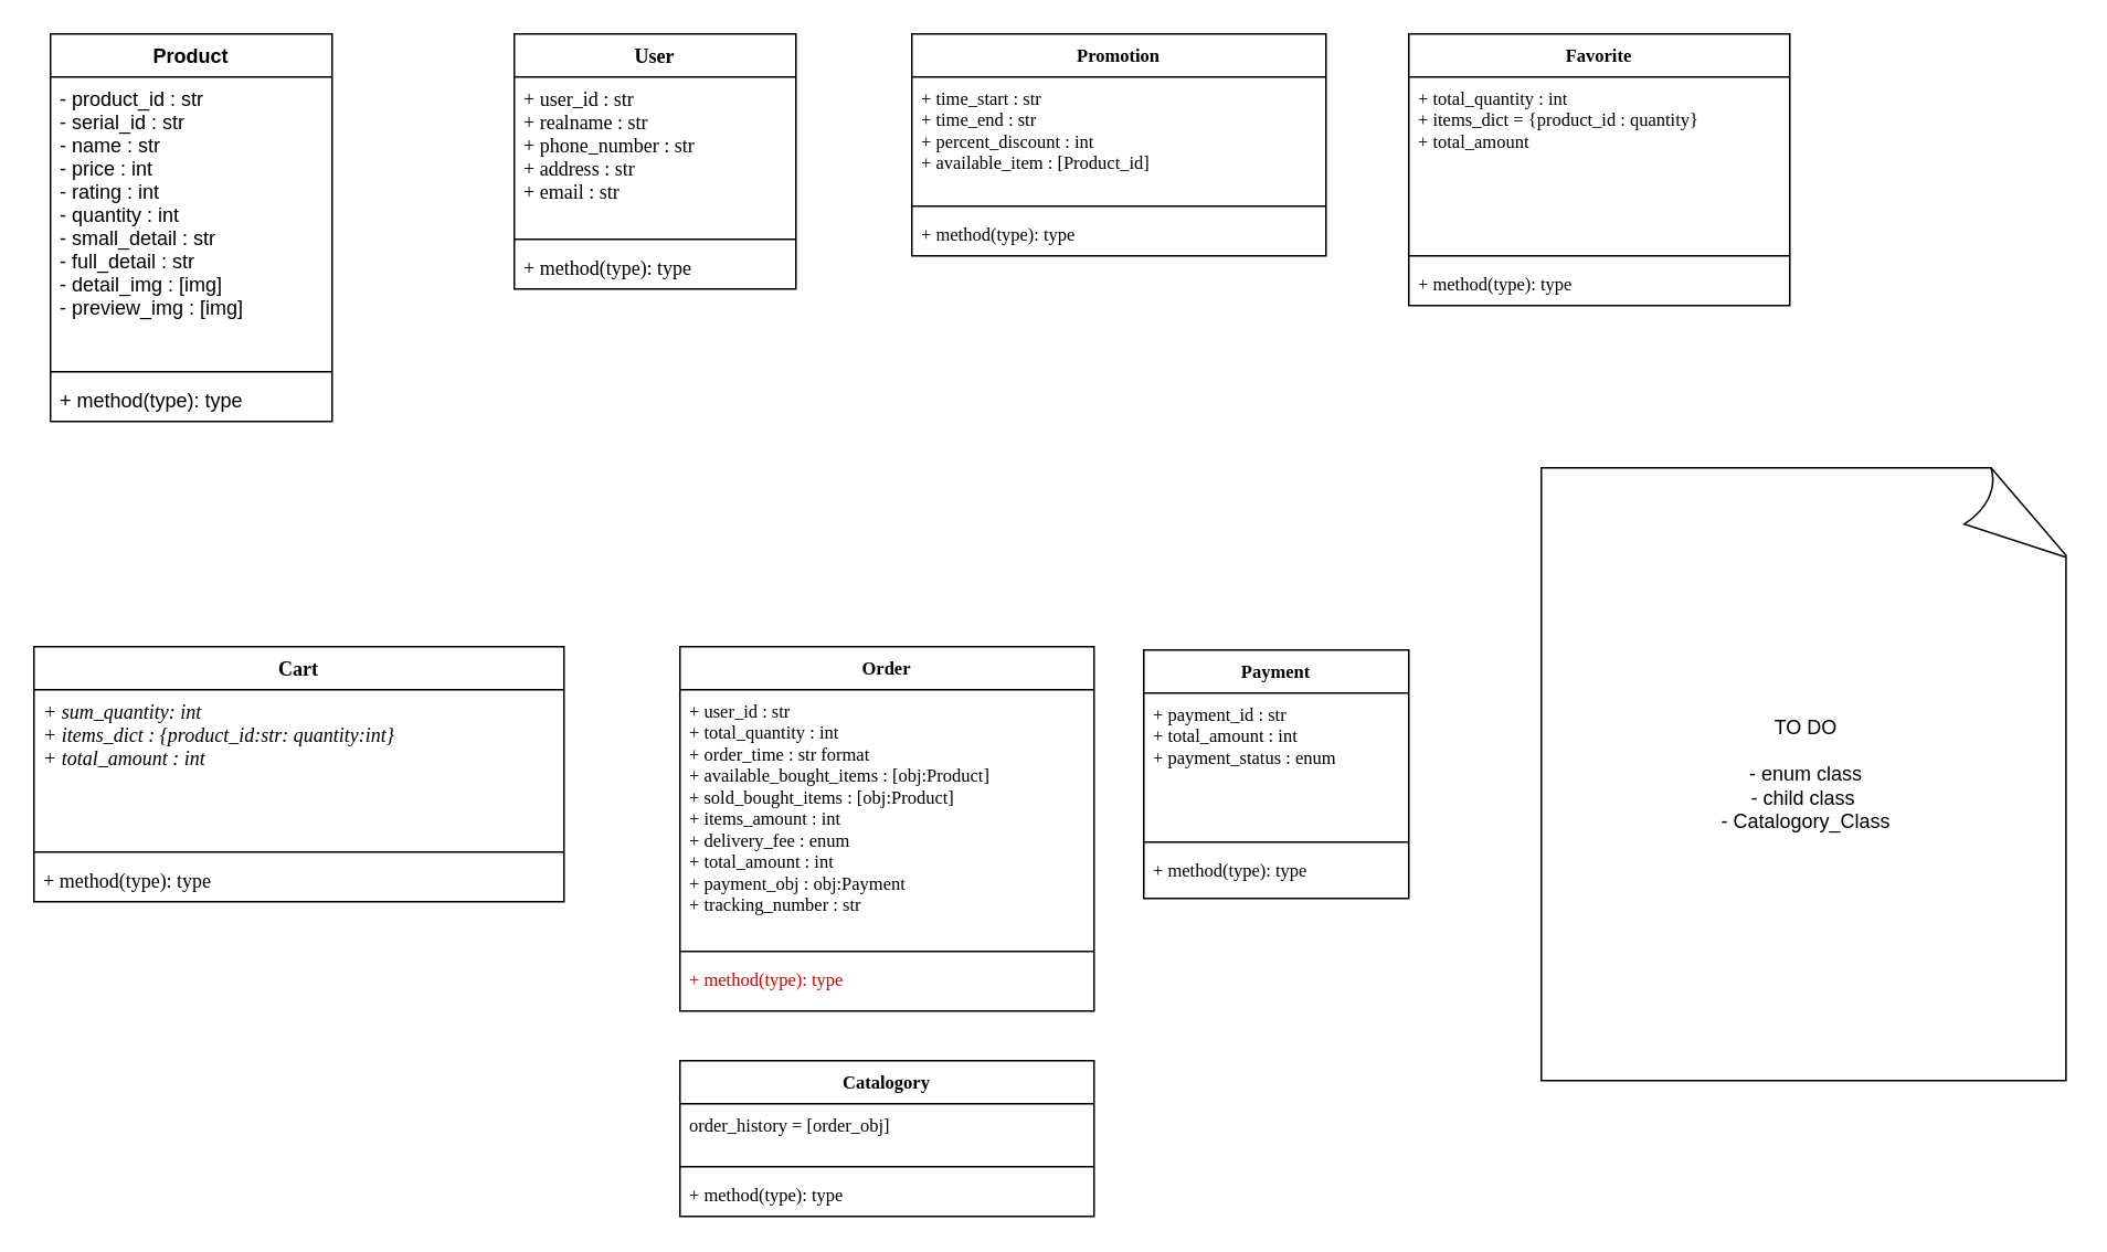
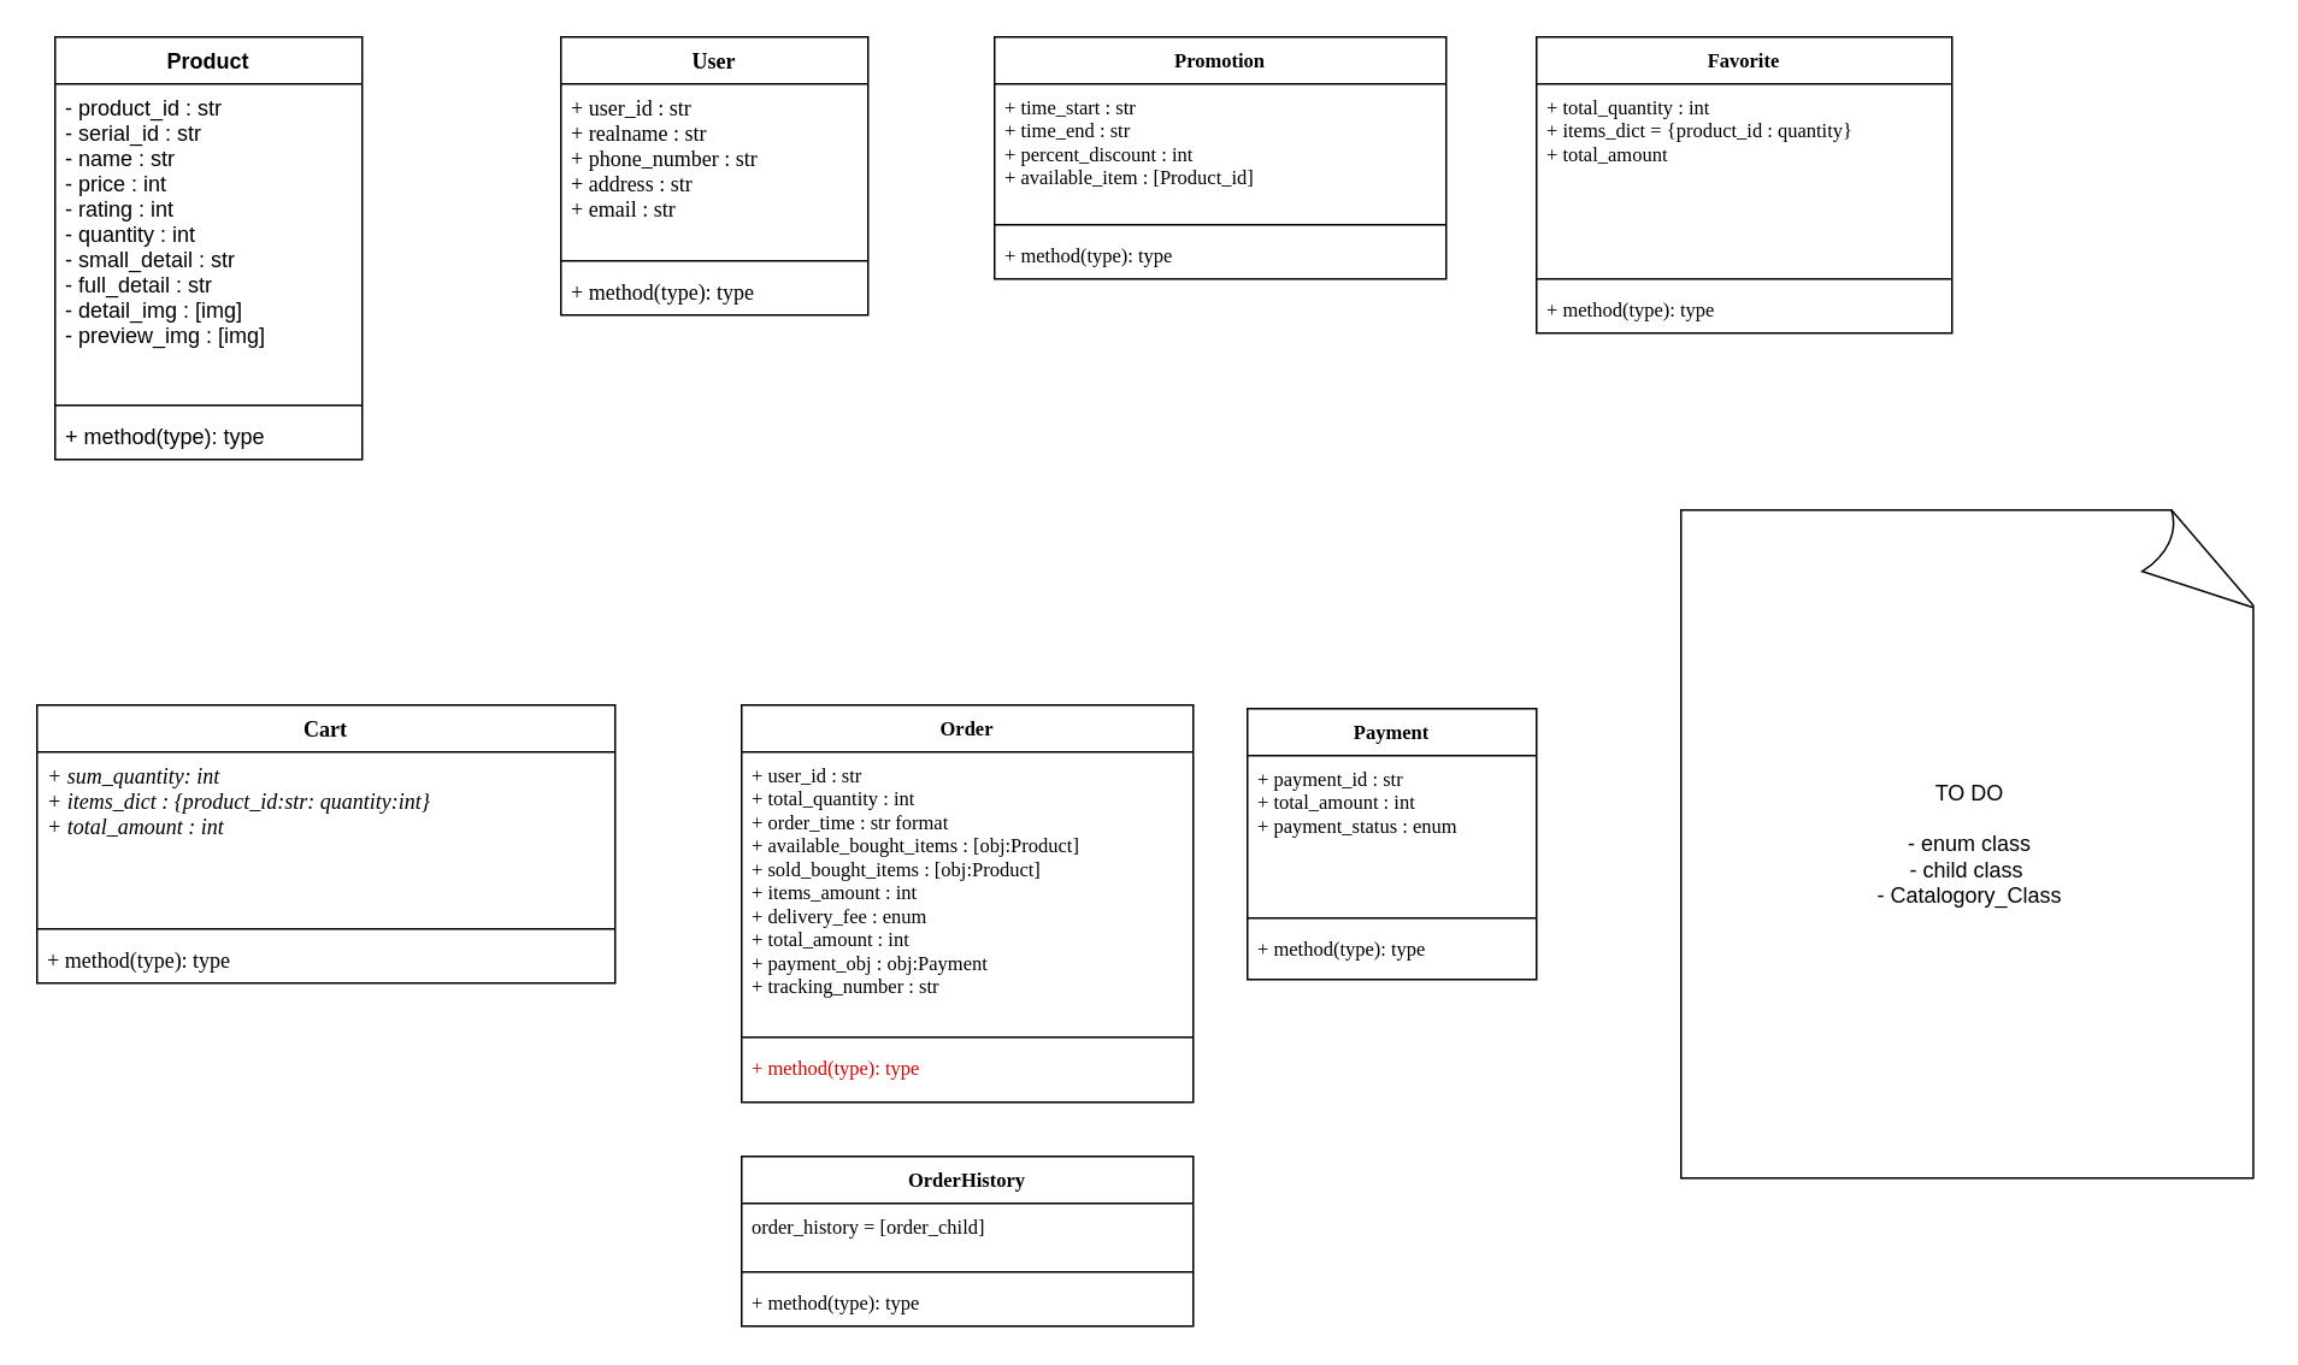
- <mxCell id="27" value="Catalogory" style="swimlane;fontStyle=1;align=center;verticalAlign=top;childLayout=stackLayout;horizontal=1;startSize=26;horizontalStack=0;resizeParent=1;resizeParentMax=0;resizeLast=0;collapsible=1;marginBottom=0;fontFamily=Verdana;fontSize=11;fontColor=#000000;" vertex="1" parent="1"><mxGeometry x="410" y="640" width="250" height="94" as="geometry" /></mxCell>
+ <mxCell id="27" value="OrderHistory" style="swimlane;fontStyle=1;align=center;verticalAlign=top;childLayout=stackLayout;horizontal=1;startSize=26;horizontalStack=0;resizeParent=1;resizeParentMax=0;resizeLast=0;collapsible=1;marginBottom=0;fontFamily=Verdana;fontSize=11;fontColor=#000000;" vertex="1" parent="1"><mxGeometry x="410" y="640" width="250" height="94" as="geometry" /></mxCell>
- <mxCell id="28" value="order_history = [order_obj]" style="text;strokeColor=none;fillColor=none;align=left;verticalAlign=top;spacingLeft=4;spacingRight=4;overflow=hidden;rotatable=0;points=[[0,0.5],[1,0.5]];portConstraint=eastwest;fontSize=11;fontFamily=Verdana;fontColor=#000000;" vertex="1" parent="27"><mxGeometry y="26" width="250" height="34" as="geometry" /></mxCell>
+ <mxCell id="28" value="order_history = [order_child]" style="text;strokeColor=none;fillColor=none;align=left;verticalAlign=top;spacingLeft=4;spacingRight=4;overflow=hidden;rotatable=0;points=[[0,0.5],[1,0.5]];portConstraint=eastwest;fontSize=11;fontFamily=Verdana;fontColor=#000000;" vertex="1" parent="27"><mxGeometry y="26" width="250" height="34" as="geometry" /></mxCell>
